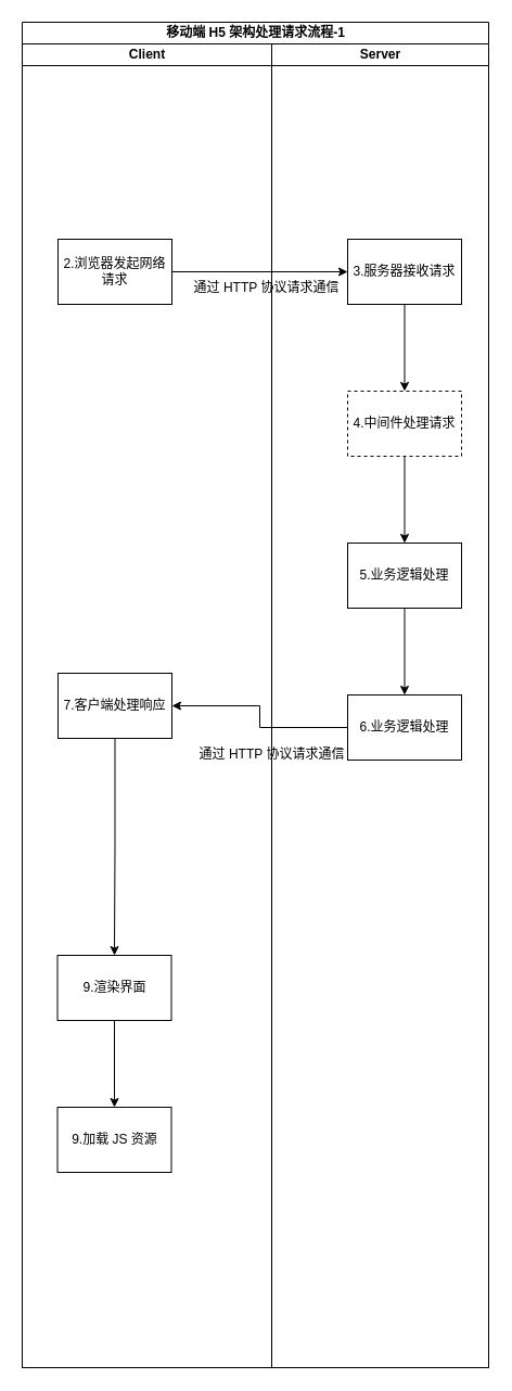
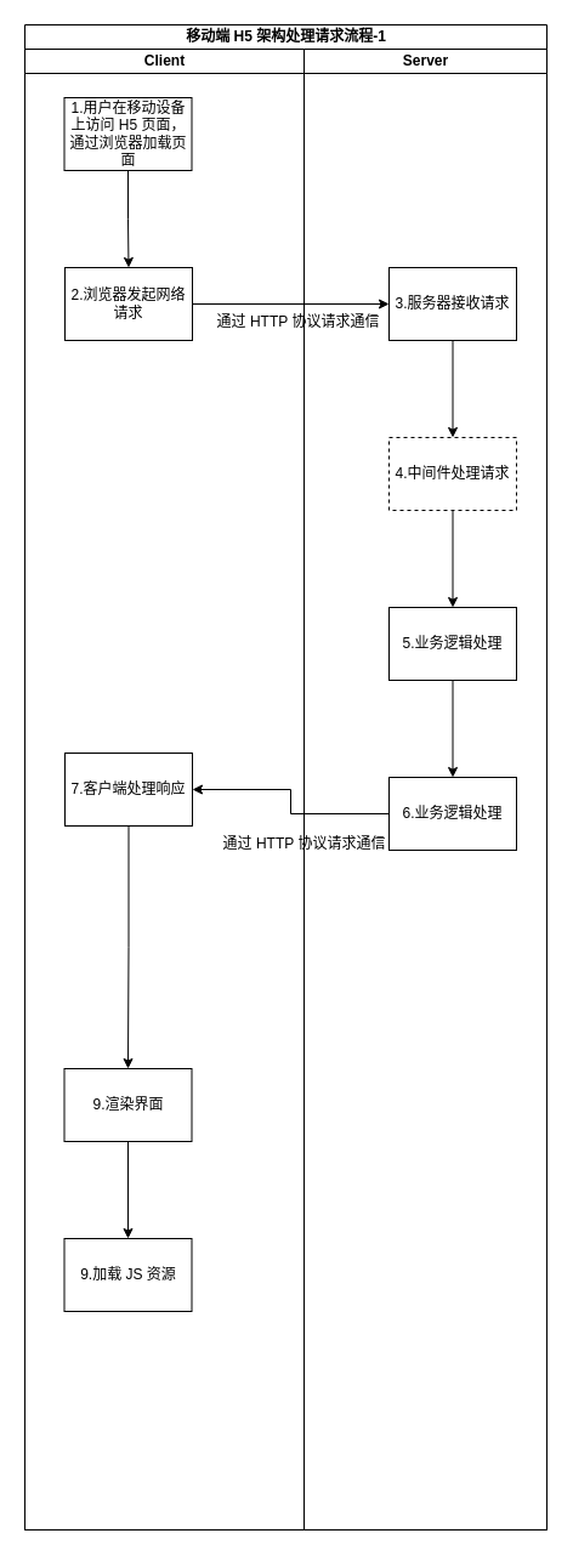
+ <mxCell id="5" value="1.用户在移动设备上访问 H5 页面，通过浏览器加载页面" style="rounded=0;whiteSpace=wrap;html=1;" vertex="1" parent="3"><mxGeometry x="32.5" y="40" width="105" height="60" as="geometry" /></mxCell>
+ <mxCell id="4" value="" style="edgeStyle=orthogonalEdgeStyle;rounded=0;orthogonalLoop=1;jettySize=auto;html=1;" edge="1" parent="3" source="5" target="6"><mxGeometry relative="1" as="geometry" /></mxCell>
